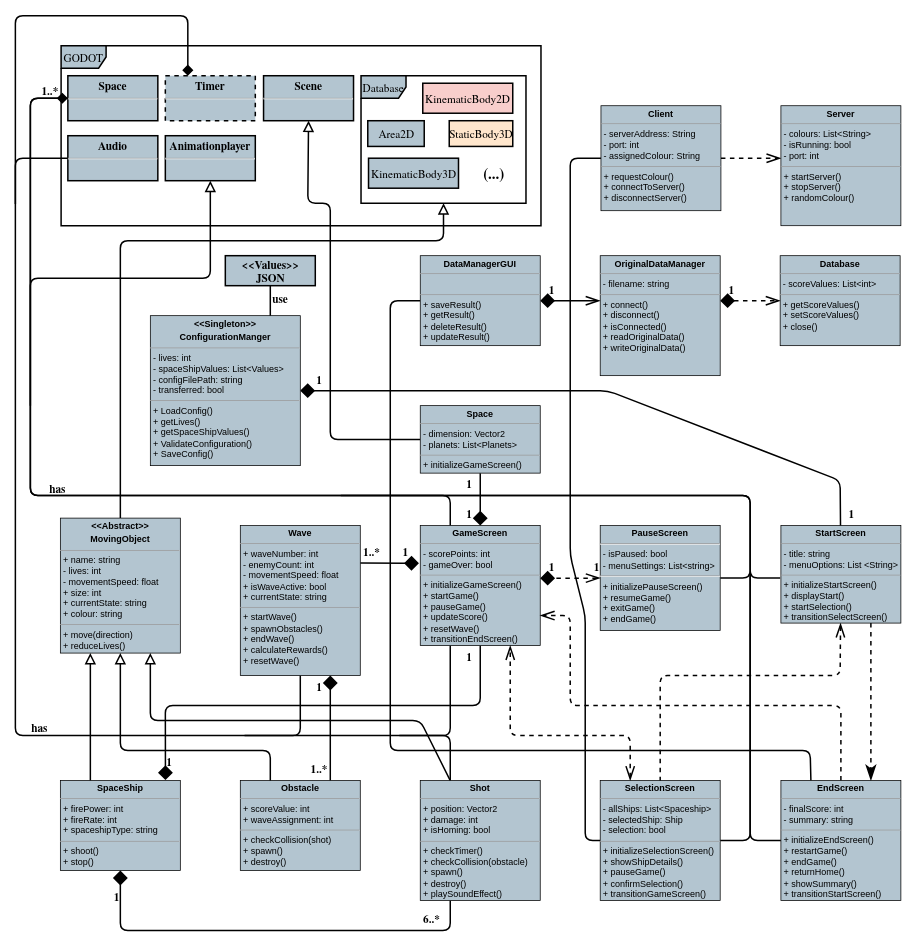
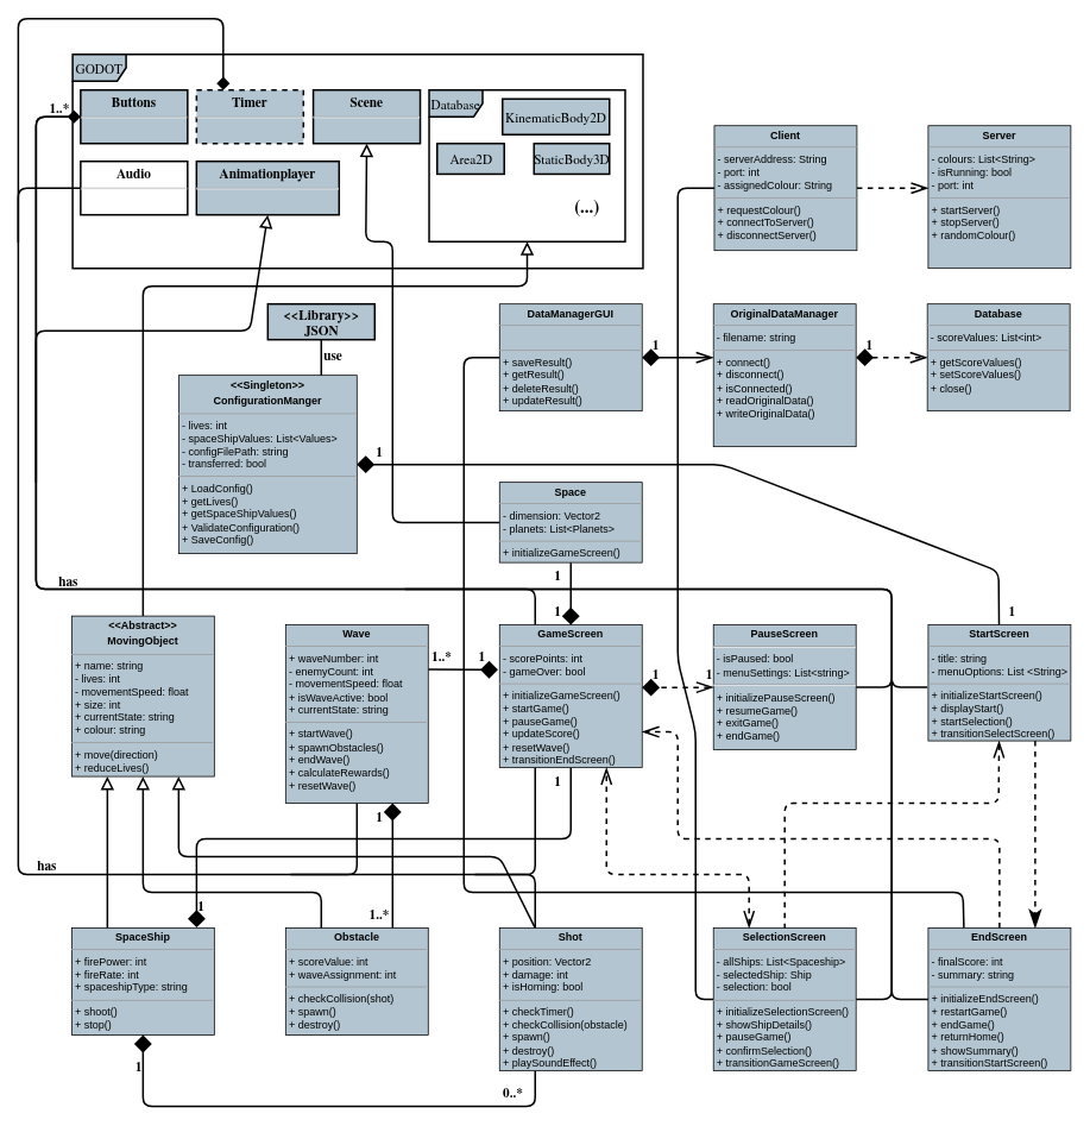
- <mxCell id="7" value="&lt;p style=&quot;margin: 4px 0px 0px; text-align: center;&quot;&gt;Space&lt;/p&gt;&lt;hr&gt;&lt;p style=&quot;margin:0px;margin-left:8px;&quot;&gt;&lt;br&gt;&lt;/p&gt;" style="verticalAlign=middle;align=center;overflow=fill;fontSize=15;fontFamily=TeX Gyre Termes;html=1;fillColor=#b3c5d0;strokeColor=#000000;fontColor=#000000;strokeWidth=2;fontStyle=1" parent="2" vertex="1"><mxGeometry x="9" y="40" width="120" height="60" as="geometry" /></mxCell>
+ <mxCell id="7" value="&lt;p style=&quot;margin: 4px 0px 0px; text-align: center;&quot;&gt;Buttons&lt;/p&gt;&lt;hr&gt;&lt;p style=&quot;margin:0px;margin-left:8px;&quot;&gt;&lt;br&gt;&lt;/p&gt;" style="verticalAlign=middle;align=center;overflow=fill;fontSize=15;fontFamily=TeX Gyre Termes;html=1;fillColor=#b3c5d0;strokeColor=#000000;fontColor=#000000;strokeWidth=2;fontStyle=1" parent="2" vertex="1"><mxGeometry x="9" y="40" width="120" height="60" as="geometry" /></mxCell>
- <mxCell id="11" value="KinematicBody2D" style="html=1;strokeColor=#000000;strokeWidth=2;fontFamily=TeX Gyre Termes;fontSize=15;fontColor=#000000;fillColor=#f8cecc;" parent="2" vertex="1"><mxGeometry x="482.35" y="50" width="120" height="40" as="geometry" /></mxCell>
+ <mxCell id="11" value="KinematicBody2D" style="html=1;strokeColor=#000000;strokeWidth=2;fontFamily=TeX Gyre Termes;fontSize=15;fontColor=#000000;fillColor=#b3c5d0;" parent="2" vertex="1"><mxGeometry x="482.35" y="50" width="120" height="40" as="geometry" /></mxCell>
- <mxCell id="5" value="StaticBody3D" style="html=1;strokeColor=#000000;strokeWidth=2;fontFamily=TeX Gyre Termes;fontSize=15;fontColor=#000000;fillColor=#ffe6cc;" parent="2" vertex="1"><mxGeometry x="517.648" y="100.004" width="84.706" height="34.286" as="geometry" /></mxCell>
+ <mxCell id="5" value="StaticBody3D" style="html=1;strokeColor=#000000;strokeWidth=2;fontFamily=TeX Gyre Termes;fontSize=15;fontColor=#000000;fillColor=#b3c5d0;" parent="2" vertex="1"><mxGeometry x="517.648" y="100.004" width="84.706" height="34.286" as="geometry" /></mxCell>
- <mxCell id="10" value="&lt;p style=&quot;margin: 4px 0px 0px; text-align: center;&quot;&gt;Audio&lt;/p&gt;&lt;hr&gt;&lt;p style=&quot;margin:0px;margin-left:8px;&quot;&gt;&lt;br&gt;&lt;/p&gt;" style="verticalAlign=middle;align=center;overflow=fill;fontSize=15;fontFamily=TeX Gyre Termes;html=1;fillColor=#b3c5d0;strokeColor=#000000;fontColor=#000000;strokeWidth=2;fontStyle=1" parent="2" vertex="1"><mxGeometry x="9" y="120" width="120" height="60" as="geometry" /></mxCell>
+ <mxCell id="10" value="&lt;p style=&quot;margin: 4px 0px 0px; text-align: center;&quot;&gt;Audio&lt;/p&gt;&lt;hr&gt;&lt;p style=&quot;margin:0px;margin-left:8px;&quot;&gt;&lt;br&gt;&lt;/p&gt;" style="verticalAlign=middle;align=center;overflow=fill;fontSize=15;fontFamily=TeX Gyre Termes;html=1;fillColor=#ffffff;strokeColor=#000000;fontColor=#000000;strokeWidth=2;fontStyle=1;" parent="2" vertex="1"><mxGeometry x="9" y="120" width="120" height="60" as="geometry" /></mxCell>
- <mxCell id="13" value="&lt;p style=&quot;margin: 4px 0px 0px; text-align: center;&quot;&gt;Animationplayer&lt;/p&gt;&lt;hr&gt;&lt;p style=&quot;margin:0px;margin-left:8px;&quot;&gt;&lt;br&gt;&lt;/p&gt;" style="verticalAlign=middle;align=center;overflow=fill;fontSize=15;fontFamily=TeX Gyre Termes;html=1;fillColor=#b3c5d0;strokeColor=#000000;fontColor=#000000;strokeWidth=2;fontStyle=1" parent="2" vertex="1"><mxGeometry x="139" y="120" width="120" height="60" as="geometry" /></mxCell>
+ <mxCell id="13" value="&lt;p style=&quot;margin: 4px 0px 0px; text-align: center;&quot;&gt;Animationplayer&lt;/p&gt;&lt;hr&gt;&lt;p style=&quot;margin:0px;margin-left:8px;&quot;&gt;&lt;br&gt;&lt;/p&gt;" style="verticalAlign=middle;align=center;overflow=fill;fontSize=15;fontFamily=TeX Gyre Termes;html=1;fillColor=#b3c5d0;strokeColor=#000000;fontColor=#000000;strokeWidth=2;fontStyle=1" parent="2" vertex="1"><mxGeometry x="139" y="120" width="160" height="60" as="geometry" /></mxCell>
- <mxCell id="12" value="KinematicBody3D" style="html=1;strokeColor=#000000;strokeWidth=2;fontFamily=TeX Gyre Termes;fontSize=15;fontColor=#000000;fillColor=#b3c5d0;" parent="2" vertex="1"><mxGeometry x="410" y="150" width="120" height="40" as="geometry" /></mxCell>
- <mxCell id="81" value="&amp;lt;&amp;lt;Values&amp;gt;&amp;gt;&lt;br&gt;JSON" style="html=1;strokeColor=#000000;strokeWidth=2;fontFamily=TeX Gyre Termes;fontSize=15;fontColor=#000000;fillColor=#b3c5d0;fontStyle=1" vertex="1" parent="1"><mxGeometry x="300" y="340" width="120" height="40" as="geometry" /></mxCell>
+ <mxCell id="81" value="&amp;lt;&amp;lt;Library&amp;gt;&amp;gt;&lt;br&gt;JSON" style="html=1;strokeColor=#000000;strokeWidth=2;fontFamily=TeX Gyre Termes;fontSize=15;fontColor=#000000;fillColor=#b3c5d0;fontStyle=1" vertex="1" parent="1"><mxGeometry x="300" y="340" width="120" height="40" as="geometry" /></mxCell>
- <mxCell id="30" value="&lt;font style=&quot;font-size: 15px;&quot;&gt;6..*&lt;/font&gt;" style="text;html=1;align=center;verticalAlign=middle;resizable=0;points=[];autosize=1;strokeColor=none;fillColor=none;fontColor=#000000;fontFamily=TeX Gyre Termes;fontStyle=1;strokeWidth=14;" parent="1" vertex="1"><mxGeometry x="550" y="1210" width="50" height="30" as="geometry" /></mxCell>
+ <mxCell id="30" value="&lt;font style=&quot;font-size: 15px;&quot;&gt;0..*&lt;/font&gt;" style="text;html=1;align=center;verticalAlign=middle;resizable=0;points=[];autosize=1;strokeColor=none;fillColor=none;fontColor=#000000;fontFamily=TeX Gyre Termes;fontStyle=1;strokeWidth=14;" parent="1" vertex="1"><mxGeometry x="550" y="1210" width="50" height="30" as="geometry" /></mxCell>
